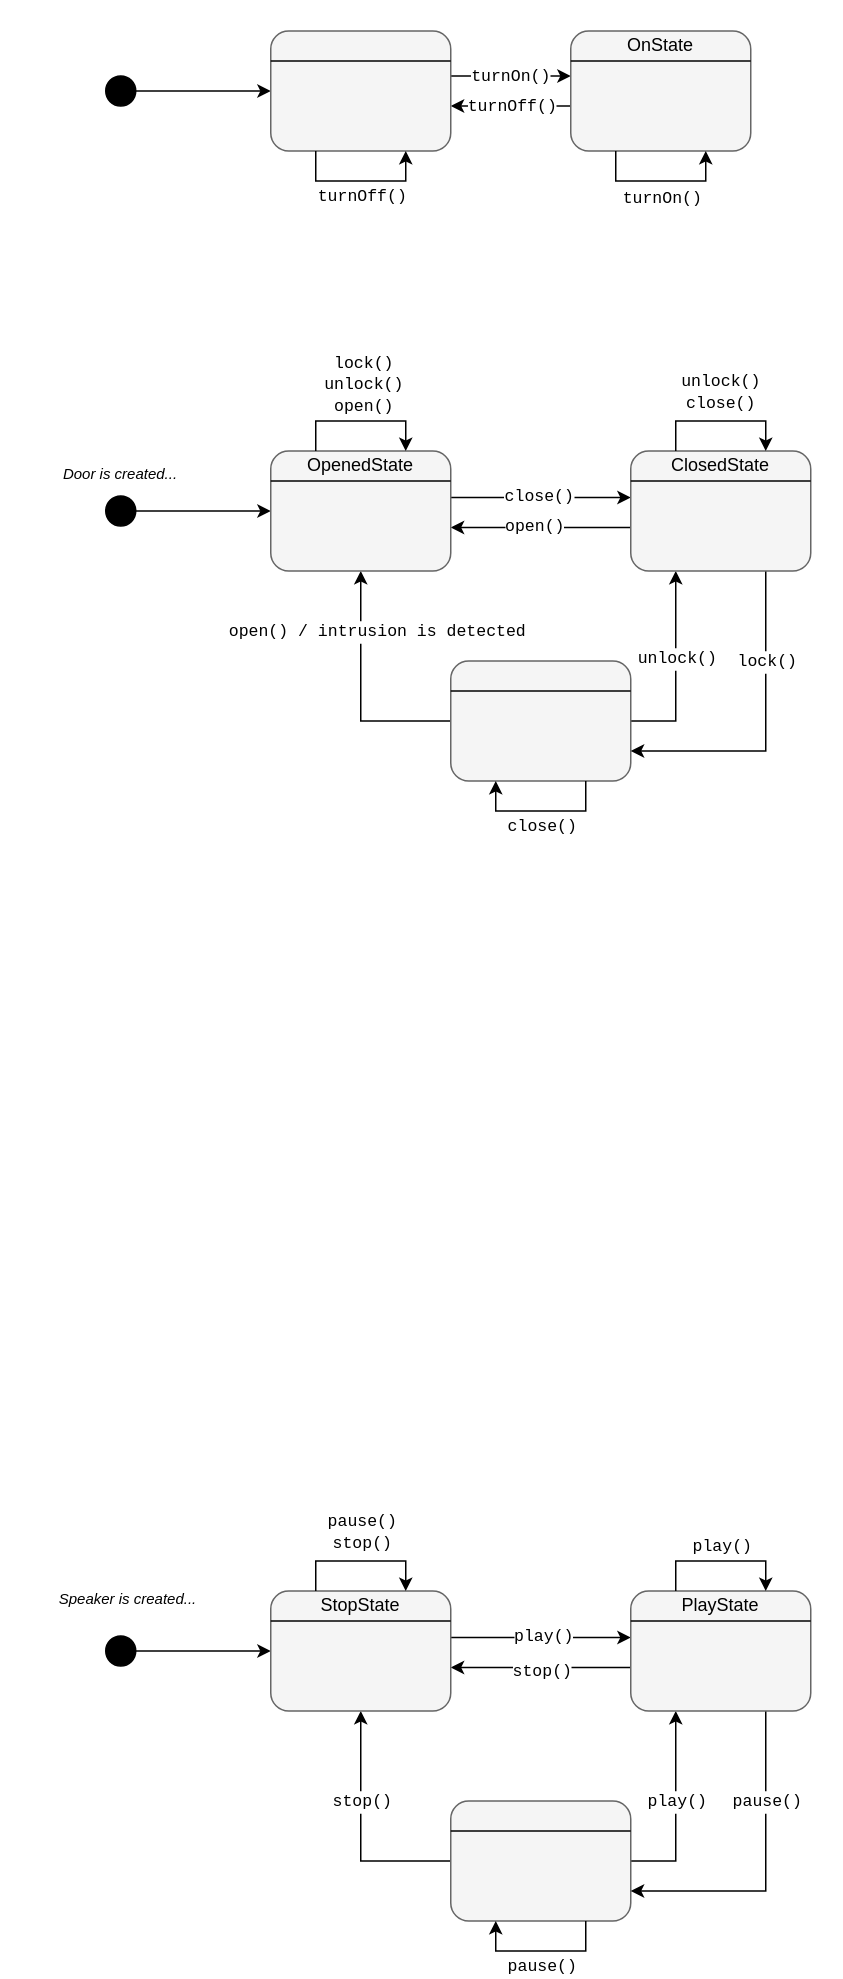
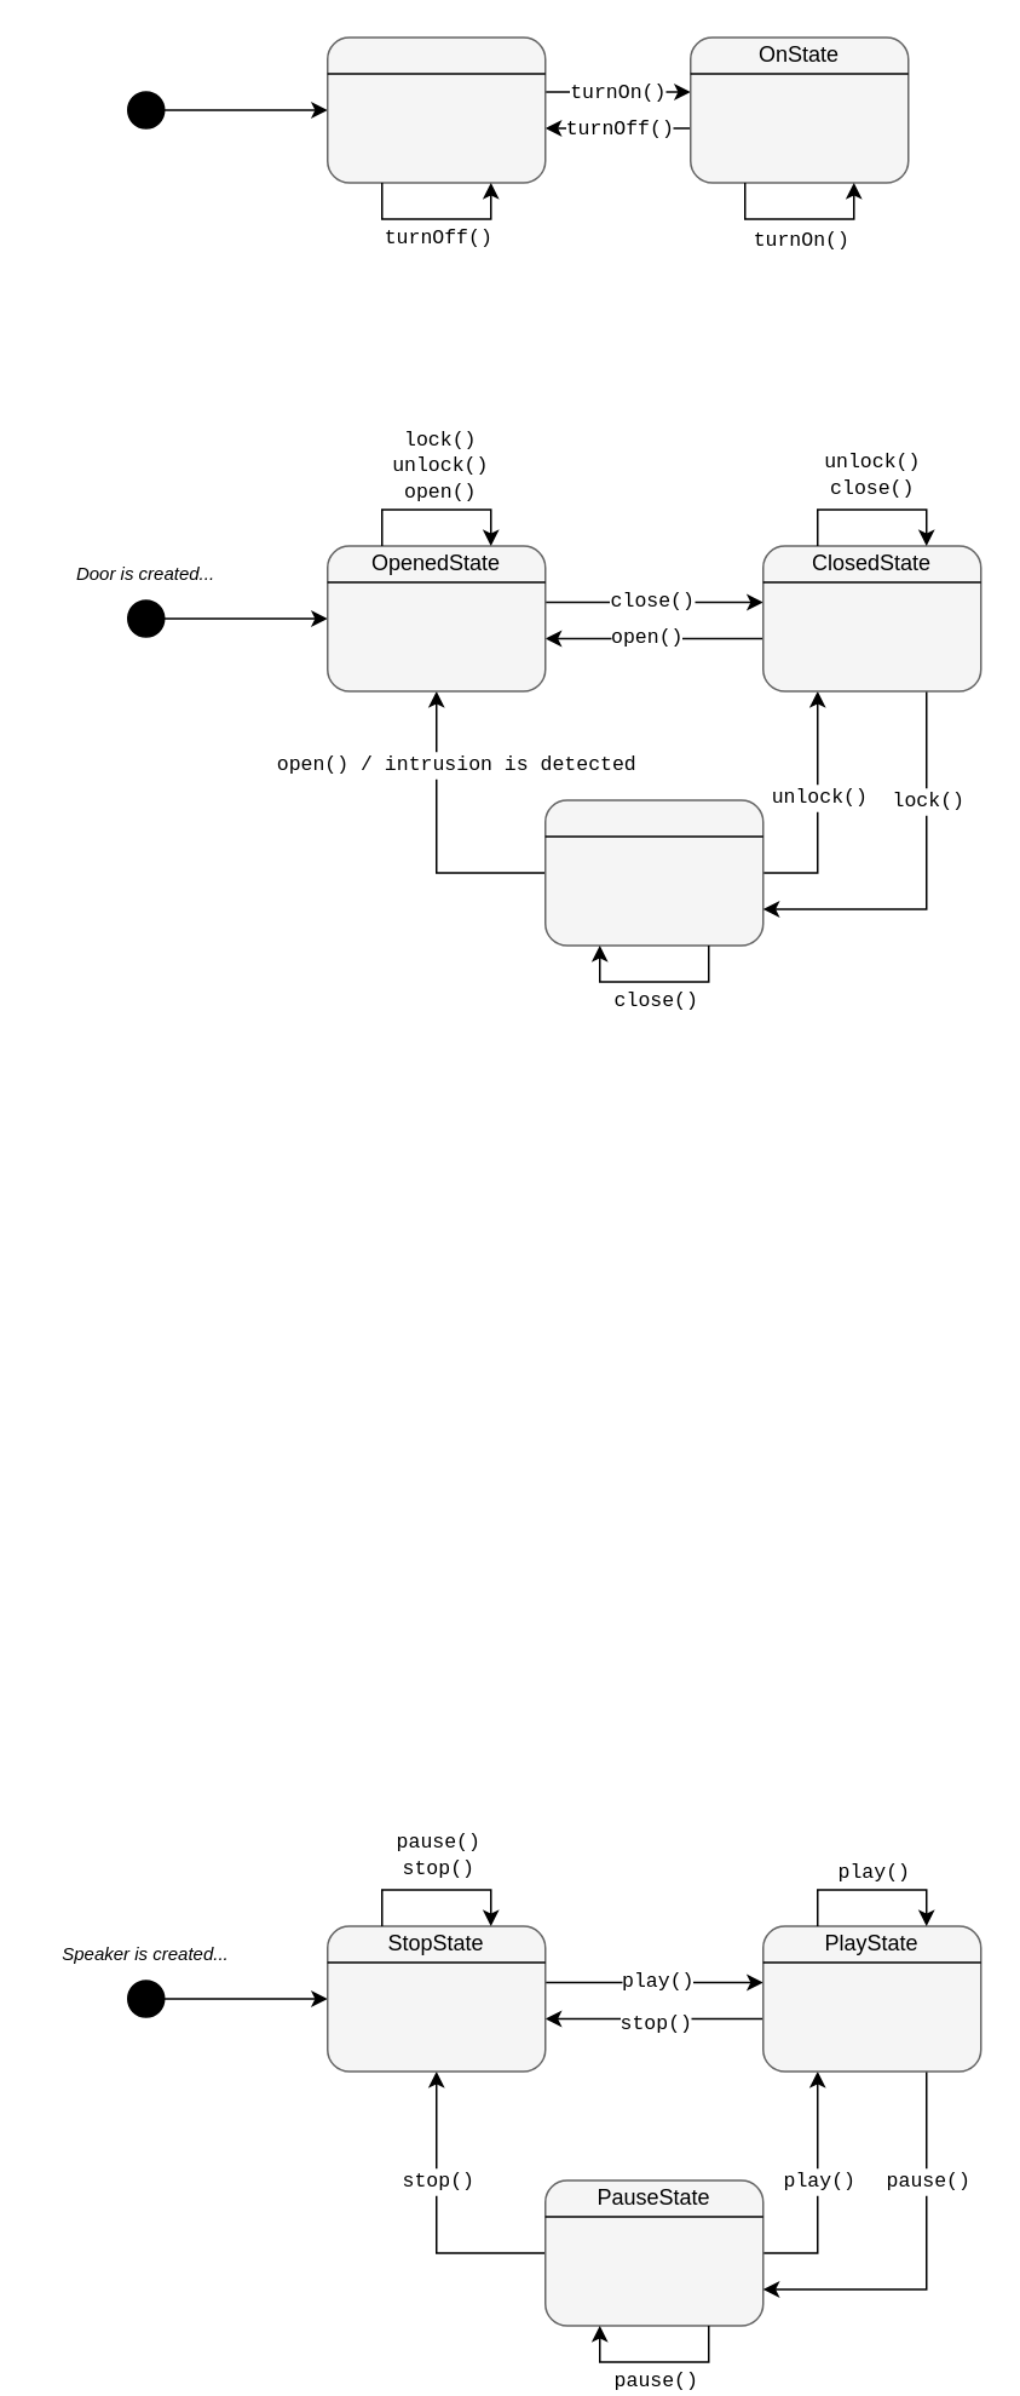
- <mxCell id="46" value="&lt;font style=&quot;font-size: 10px;&quot;&gt;&lt;i&gt;Speaker is created...&lt;/i&gt;&lt;/font&gt;" style="text;html=1;align=center;verticalAlign=middle;whiteSpace=wrap;rounded=0;" vertex="1" parent="1"><mxGeometry x="25" y="1050" width="120" height="30" as="geometry" /></mxCell>
+ <mxCell id="46" value="&lt;font style=&quot;font-size: 10px;&quot;&gt;&lt;i&gt;Speaker is created...&lt;/i&gt;&lt;/font&gt;" style="text;html=1;align=center;verticalAlign=middle;whiteSpace=wrap;rounded=0;" vertex="1" parent="1"><mxGeometry x="20" y="1060" width="120" height="30" as="geometry" /></mxCell>
+ <mxCell id="57" value="PauseState" style="text;html=1;align=center;verticalAlign=middle;whiteSpace=wrap;rounded=0;" vertex="1" parent="1"><mxGeometry x="330" y="1200" width="60" height="20" as="geometry" /></mxCell>
